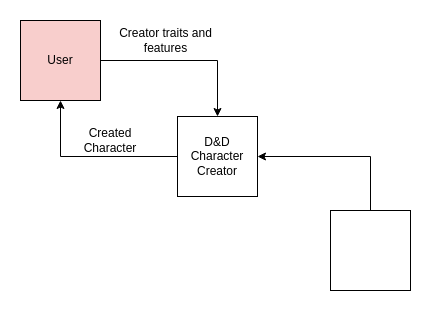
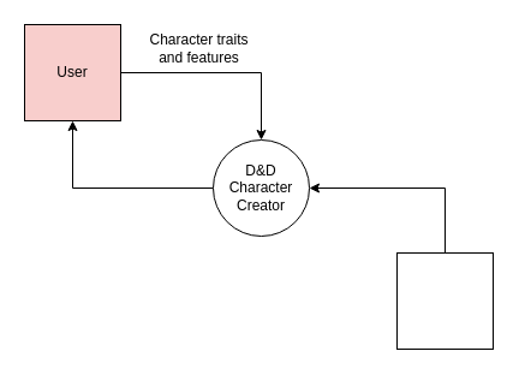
- <mxCell id="8" value="Creator traits and features" style="text;html=1;strokeColor=none;fillColor=none;align=center;verticalAlign=middle;whiteSpace=wrap;rounded=0;" vertex="1" parent="1"><mxGeometry x="114" y="30" width="103" height="20" as="geometry" /></mxCell>
+ <mxCell id="8" value="Character traits and features" style="text;html=1;strokeColor=none;fillColor=none;align=center;verticalAlign=middle;whiteSpace=wrap;rounded=0;" vertex="1" parent="1"><mxGeometry x="114" y="30" width="103" height="20" as="geometry" /></mxCell>
- <mxCell id="9" value="Created Character" style="text;html=1;strokeColor=none;fillColor=none;align=center;verticalAlign=middle;whiteSpace=wrap;rounded=0;" vertex="1" parent="1"><mxGeometry x="90" y="130" width="40" height="20" as="geometry" /></mxCell>
- <mxCell id="3" value="D&amp;amp;D Character Creator" style="whiteSpace=wrap;html=1;aspect=fixed;rounded=0;" vertex="1" parent="1"><mxGeometry x="177" y="116" width="80" height="80" as="geometry" /></mxCell>
+ <mxCell id="3" value="D&amp;amp;D Character Creator" style="ellipse;whiteSpace=wrap;html=1;aspect=fixed;" vertex="1" parent="1"><mxGeometry x="177" y="116" width="80" height="80" as="geometry" /></mxCell>
